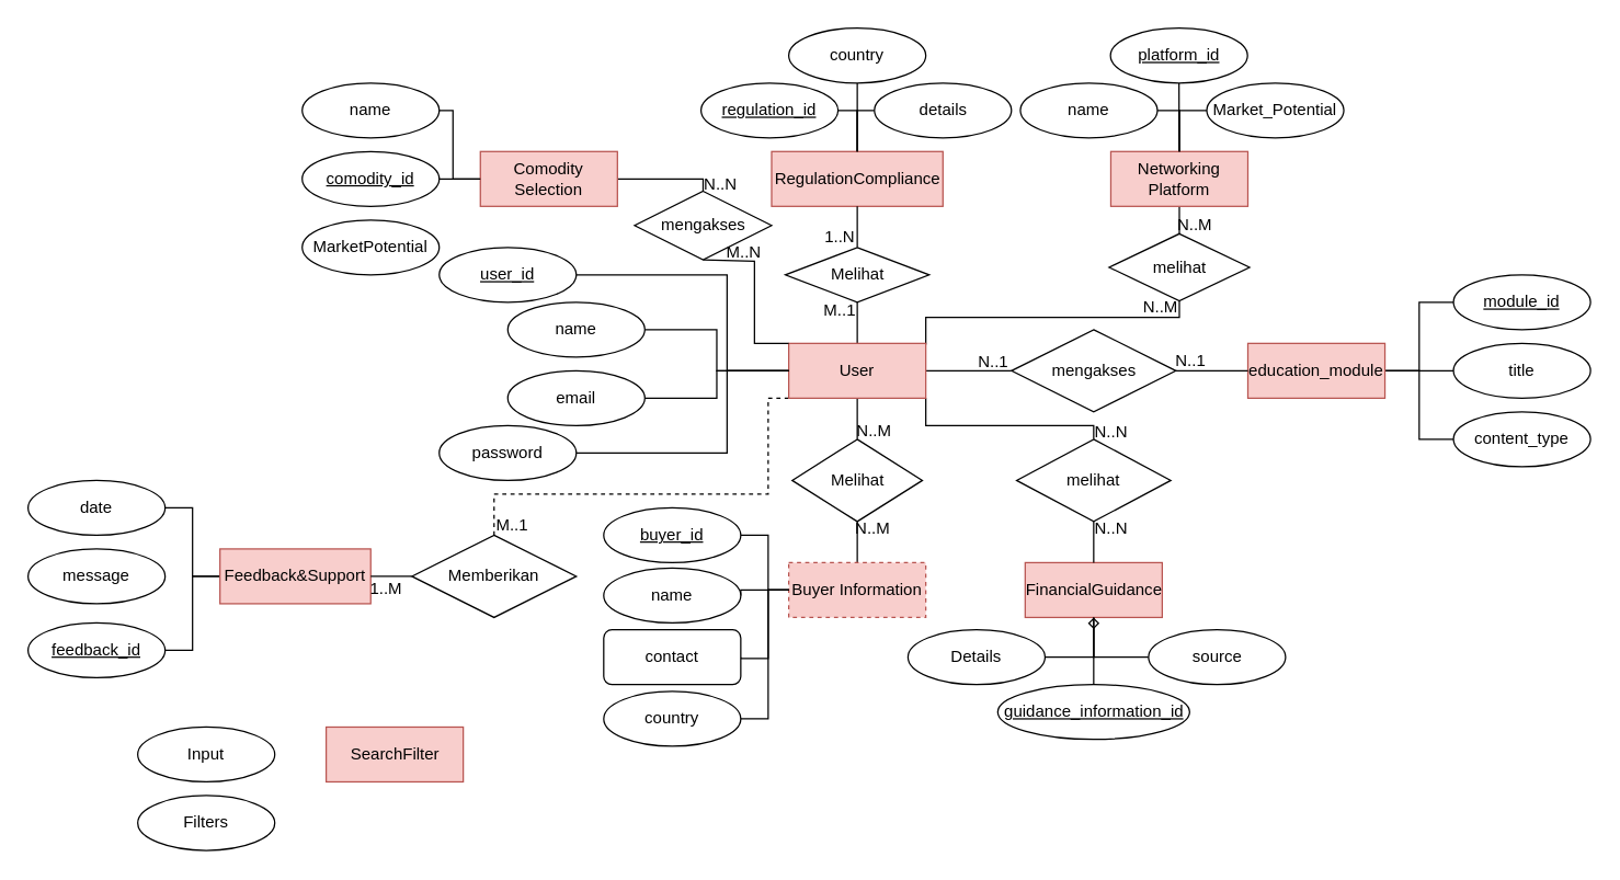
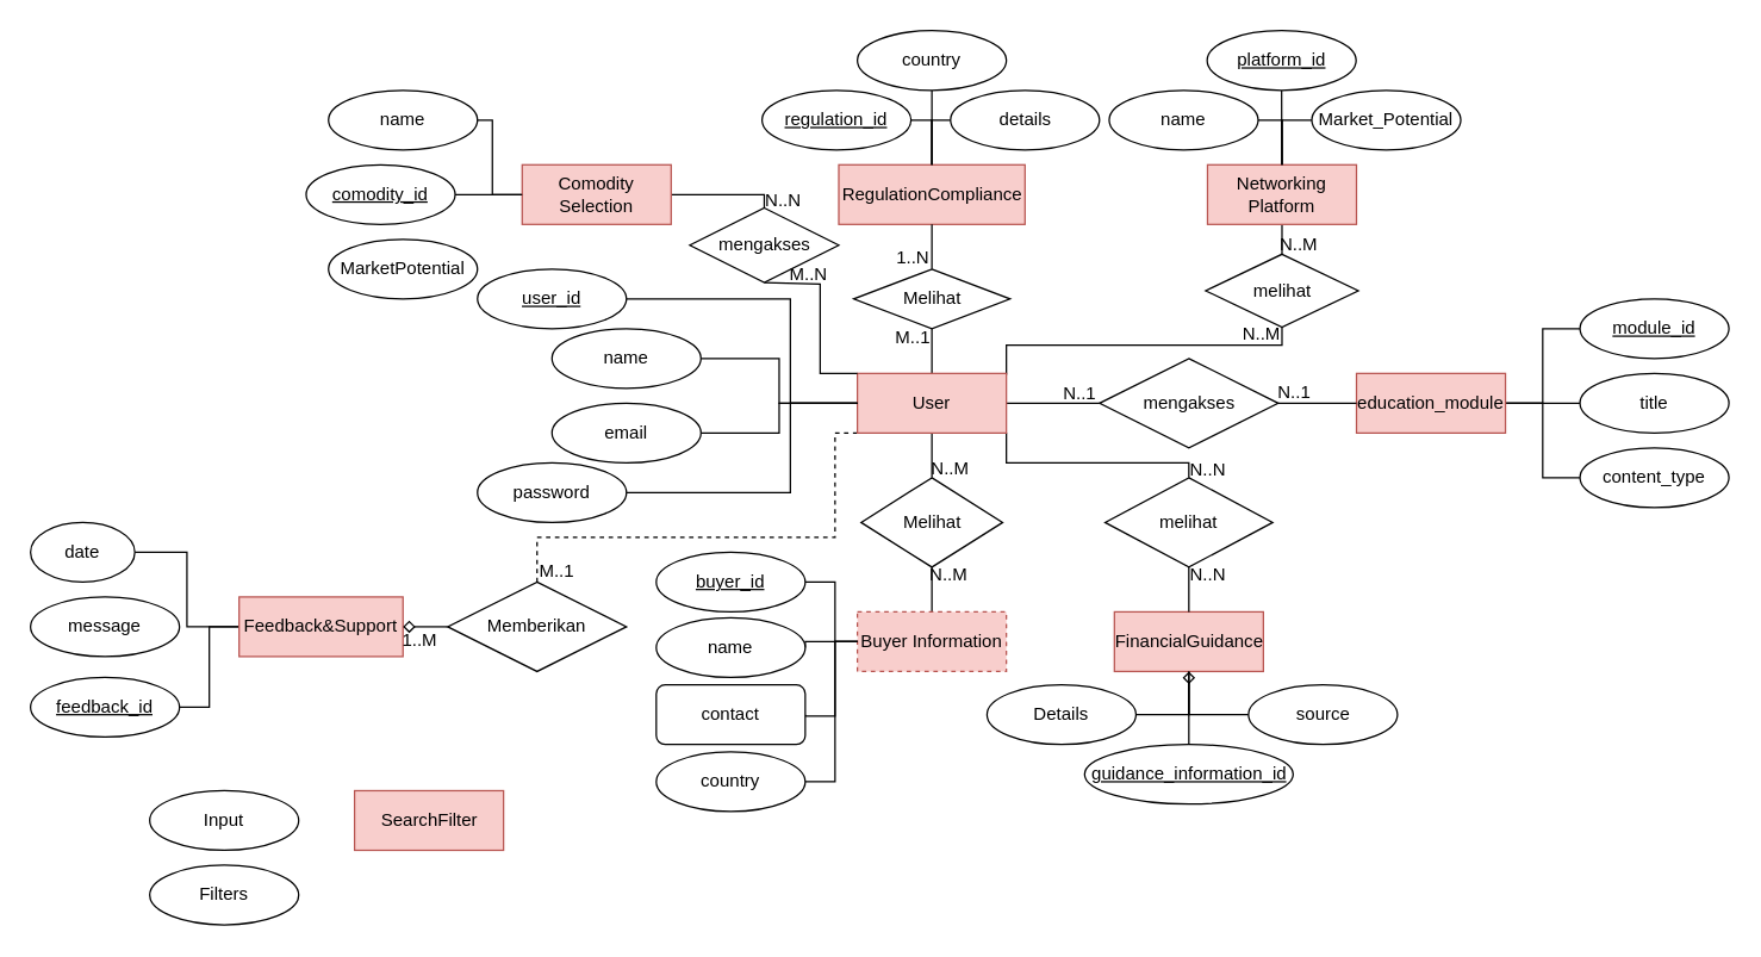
- <mxCell id="51" value="comodity_id" style="ellipse;whiteSpace=wrap;html=1;align=center;fontStyle=4;" vertex="1" parent="1"><mxGeometry x="220" y="110" width="100" height="40" as="geometry" /></mxCell>
+ <mxCell id="51" value="comodity_id" style="ellipse;whiteSpace=wrap;html=1;align=center;fontStyle=4;" vertex="1" parent="1"><mxGeometry x="205" y="110" width="100" height="40" as="geometry" /></mxCell>
- <mxCell id="68" value="date" style="ellipse;whiteSpace=wrap;html=1;align=center;" vertex="1" parent="1"><mxGeometry x="20" y="350" width="100" height="40" as="geometry" /></mxCell>
+ <mxCell id="68" value="date" style="ellipse;whiteSpace=wrap;html=1;align=center;" vertex="1" parent="1"><mxGeometry x="20" y="350" width="70" height="40" as="geometry" /></mxCell>
- <mxCell id="94" style="edgeStyle=orthogonalEdgeStyle;rounded=0;orthogonalLoop=1;jettySize=auto;html=1;exitX=0;exitY=0.5;exitDx=0;exitDy=0;entryX=1;entryY=0.5;entryDx=0;entryDy=0;endArrow=none;endFill=0;" edge="1" parent="1" source="95" target="65"><mxGeometry relative="1" as="geometry" /></mxCell>
+ <mxCell id="94" style="edgeStyle=orthogonalEdgeStyle;rounded=0;orthogonalLoop=1;jettySize=auto;html=1;exitX=0;exitY=0.5;exitDx=0;exitDy=0;entryX=1;entryY=0.5;entryDx=0;entryDy=0;endArrow=diamond;endFill=0;" edge="1" parent="1" source="95" target="65"><mxGeometry relative="1" as="geometry" /></mxCell>
